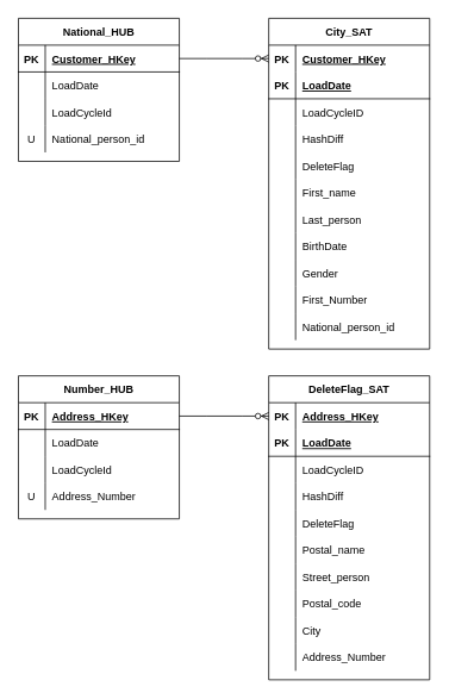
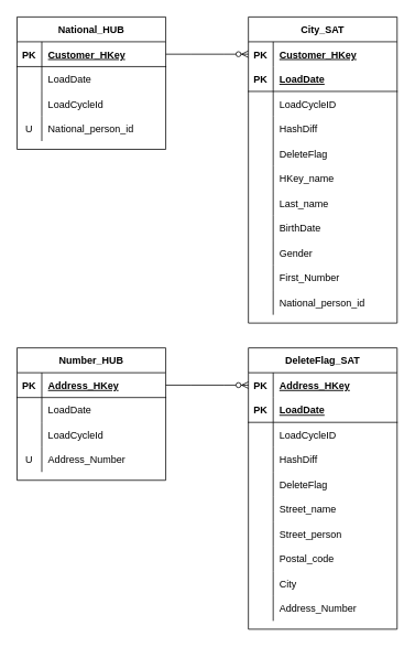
- <mxCell id="35" value="First_name" style="shape=partialRectangle;connectable=0;fillColor=none;top=0;left=0;bottom=0;right=0;align=left;spacingLeft=6;overflow=hidden;" vertex="1" parent="33"><mxGeometry x="30" width="150" height="30" as="geometry"><mxRectangle width="150" height="30" as="alternateBounds" /></mxGeometry></mxCell>
+ <mxCell id="35" value="HKey_name" style="shape=partialRectangle;connectable=0;fillColor=none;top=0;left=0;bottom=0;right=0;align=left;spacingLeft=6;overflow=hidden;" vertex="1" parent="33"><mxGeometry x="30" width="150" height="30" as="geometry"><mxRectangle width="150" height="30" as="alternateBounds" /></mxGeometry></mxCell>
- <mxCell id="38" value="Last_person" style="shape=partialRectangle;connectable=0;fillColor=none;top=0;left=0;bottom=0;right=0;align=left;spacingLeft=6;overflow=hidden;" vertex="1" parent="36"><mxGeometry x="30" width="150" height="30" as="geometry"><mxRectangle width="150" height="30" as="alternateBounds" /></mxGeometry></mxCell>
+ <mxCell id="38" value="Last_name" style="shape=partialRectangle;connectable=0;fillColor=none;top=0;left=0;bottom=0;right=0;align=left;spacingLeft=6;overflow=hidden;" vertex="1" parent="36"><mxGeometry x="30" width="150" height="30" as="geometry"><mxRectangle width="150" height="30" as="alternateBounds" /></mxGeometry></mxCell>
- <mxCell id="69" value="Postal_name" style="shape=partialRectangle;connectable=0;fillColor=none;top=0;left=0;bottom=0;right=0;align=left;spacingLeft=6;overflow=hidden;" vertex="1" parent="67"><mxGeometry x="30" width="150" height="30" as="geometry"><mxRectangle width="150" height="30" as="alternateBounds" /></mxGeometry></mxCell>
+ <mxCell id="69" value="Street_name" style="shape=partialRectangle;connectable=0;fillColor=none;top=0;left=0;bottom=0;right=0;align=left;spacingLeft=6;overflow=hidden;" vertex="1" parent="67"><mxGeometry x="30" width="150" height="30" as="geometry"><mxRectangle width="150" height="30" as="alternateBounds" /></mxGeometry></mxCell>
